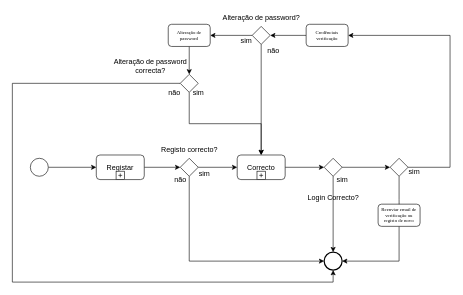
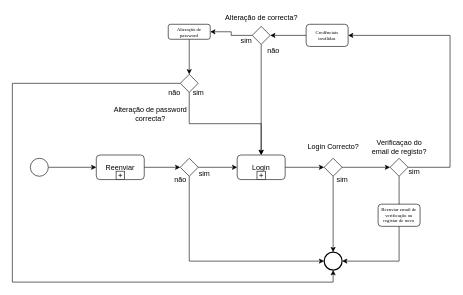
- <mxCell id="28" value="Alteração de password?" style="text;html=1;align=center;verticalAlign=middle;resizable=0;points=[];autosize=1;" vertex="1" parent="1"><mxGeometry x="360" y="20" width="150" height="20" as="geometry" /></mxCell>
+ <mxCell id="28" value="Alteração de correcta?" style="text;html=1;align=center;verticalAlign=middle;resizable=0;points=[];autosize=1;" vertex="1" parent="1"><mxGeometry x="360" y="20" width="150" height="20" as="geometry" /></mxCell>
- <mxCell id="31" value="Alteração de password" style="rounded=1;whiteSpace=wrap;html=1;shadow=0;labelBackgroundColor=none;strokeWidth=1;fontFamily=Verdana;fontSize=8;align=center;" vertex="1" parent="1"><mxGeometry x="280" y="40" width="70" height="37" as="geometry" /></mxCell>
+ <mxCell id="31" value="Alteração de password" style="rounded=1;whiteSpace=wrap;html=1;shadow=0;labelBackgroundColor=none;strokeWidth=1;fontFamily=Verdana;fontSize=8;align=center;" vertex="1" parent="1"><mxGeometry x="280" y="40" width="70" height="25" as="geometry" /></mxCell>
- <mxCell id="24" value="Credênciais verificação" style="rounded=1;whiteSpace=wrap;html=1;shadow=0;labelBackgroundColor=none;strokeWidth=1;fontFamily=Verdana;fontSize=8;align=center;" vertex="1" parent="1"><mxGeometry x="510" y="40" width="70" height="37" as="geometry" /></mxCell>
+ <mxCell id="24" value="Credênciais inválidas" style="rounded=1;whiteSpace=wrap;html=1;shadow=0;labelBackgroundColor=none;strokeWidth=1;fontFamily=Verdana;fontSize=8;align=center;" vertex="1" parent="1"><mxGeometry x="510" y="40" width="70" height="37" as="geometry" /></mxCell>
- <mxCell id="38" value="Alteração de password &lt;br&gt;correcta?" style="text;html=1;align=center;verticalAlign=middle;resizable=0;points=[];autosize=1;" vertex="1" parent="1"><mxGeometry x="180" y="93.5" width="140" height="30" as="geometry" /></mxCell>
+ <mxCell id="38" value="Alteração de password &lt;br&gt;correcta?" style="text;html=1;align=center;verticalAlign=middle;resizable=0;points=[];autosize=1;" vertex="1" parent="1"><mxGeometry x="180" y="173.5" width="140" height="30" as="geometry" /></mxCell>
+ <mxCell id="19" value="Verificaçao do &lt;br&gt;email de registo?" style="text;html=1;align=center;verticalAlign=middle;resizable=0;points=[];autosize=1;" vertex="1" parent="1"><mxGeometry x="610" y="230" width="110" height="30" as="geometry" /></mxCell>
- <mxCell id="7" value="Registo correcto?" style="text;html=1;align=center;verticalAlign=middle;resizable=0;points=[];autosize=1;" vertex="1" parent="1"><mxGeometry x="260" y="240" width="110" height="20" as="geometry" /></mxCell>
- <mxCell id="40" value="Registar" style="html=1;whiteSpace=wrap;rounded=1;dropTarget=0;" vertex="1" parent="1"><mxGeometry x="160" y="258" width="80" height="41" as="geometry" /></mxCell>
+ <mxCell id="40" value="Reenviar" style="html=1;whiteSpace=wrap;rounded=1;dropTarget=0;" vertex="1" parent="1"><mxGeometry x="160" y="258" width="80" height="41" as="geometry" /></mxCell>
- <mxCell id="43" value="Correcto" style="html=1;whiteSpace=wrap;rounded=1;dropTarget=0;" vertex="1" parent="1"><mxGeometry x="395" y="258" width="80" height="41" as="geometry" /></mxCell>
+ <mxCell id="43" value="Login" style="html=1;whiteSpace=wrap;rounded=1;dropTarget=0;" vertex="1" parent="1"><mxGeometry x="395" y="258" width="80" height="41" as="geometry" /></mxCell>
- <mxCell id="14" value="Login Correcto?" style="text;html=1;align=center;verticalAlign=middle;resizable=0;points=[];autosize=1;" vertex="1" parent="1"><mxGeometry x="505" y="320" width="100" height="20" as="geometry" /></mxCell>
+ <mxCell id="14" value="Login Correcto?" style="text;html=1;align=center;verticalAlign=middle;resizable=0;points=[];autosize=1;" vertex="1" parent="1"><mxGeometry x="505" y="235" width="100" height="20" as="geometry" /></mxCell>
- <mxCell id="22" value="Reenviar email de verificação ou registo de novo" style="rounded=1;whiteSpace=wrap;html=1;shadow=0;labelBackgroundColor=none;strokeWidth=1;fontFamily=Verdana;fontSize=8;align=center;" vertex="1" parent="1"><mxGeometry x="630" y="340" width="70" height="37" as="geometry" /></mxCell>
+ <mxCell id="22" value="Reenviar email de verificação ou registar de novo" style="rounded=1;whiteSpace=wrap;html=1;shadow=0;labelBackgroundColor=none;strokeWidth=1;fontFamily=Verdana;fontSize=8;align=center;" vertex="1" parent="1"><mxGeometry x="630" y="340" width="70" height="37" as="geometry" /></mxCell>
